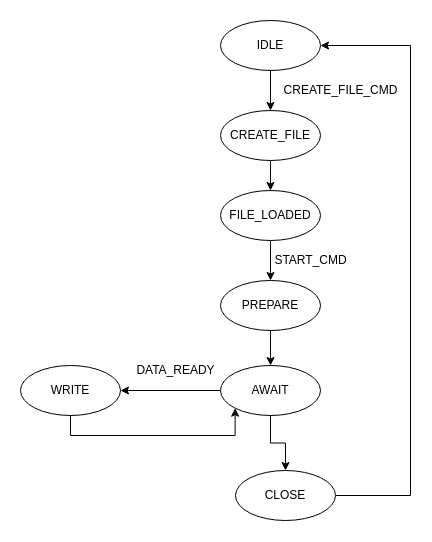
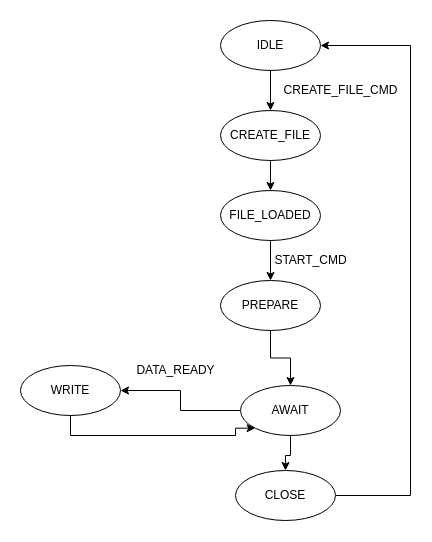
- <mxCell id="12" value="AWAIT" style="ellipse;whiteSpace=wrap;html=1;" parent="1" vertex="1"><mxGeometry x="220" y="365" width="100" height="50" as="geometry" /></mxCell>
+ <mxCell id="12" value="AWAIT" style="ellipse;whiteSpace=wrap;html=1;" parent="1" vertex="1"><mxGeometry x="240" y="385" width="100" height="50" as="geometry" /></mxCell>
